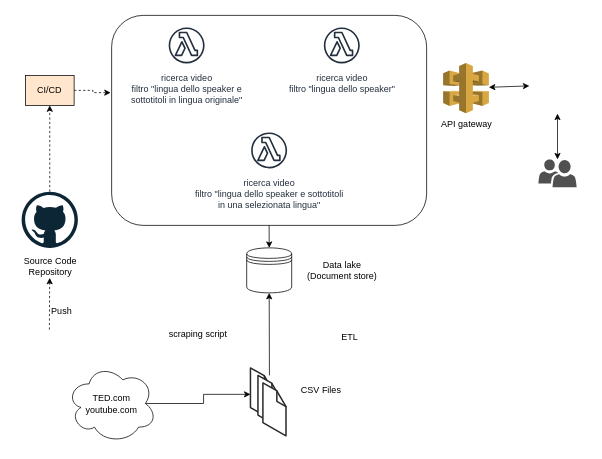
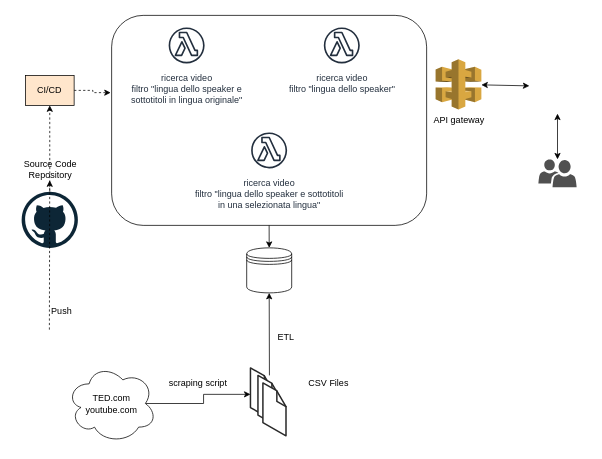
- <mxCell id="16" value="&lt;div&gt;API gateway&lt;/div&gt;" style="outlineConnect=0;dashed=0;verticalLabelPosition=bottom;verticalAlign=top;align=center;html=1;shape=mxgraph.aws3.api_gateway;fillColor=#D9A741;gradientColor=none;" parent="1" vertex="1"><mxGeometry x="590" y="83.5" width="61" height="67" as="geometry" /></mxCell>
+ <mxCell id="16" value="&lt;div&gt;API gateway&lt;/div&gt;" style="outlineConnect=0;dashed=0;verticalLabelPosition=bottom;verticalAlign=top;align=center;html=1;shape=mxgraph.aws3.api_gateway;fillColor=#D9A741;gradientColor=none;" parent="1" vertex="1"><mxGeometry x="580" y="78.5" width="61" height="67" as="geometry" /></mxCell>
- <mxCell id="18" value="Source Code&lt;br&gt;Repository" style="text;html=1;align=center;verticalAlign=middle;resizable=0;points=[];autosize=1;" parent="1" vertex="1"><mxGeometry x="20.5" y="340" width="90" height="30" as="geometry" /></mxCell>
+ <mxCell id="18" value="Source Code&lt;br&gt;Repository" style="text;html=1;align=center;verticalAlign=middle;resizable=0;points=[];autosize=1;" parent="1" vertex="1"><mxGeometry x="20.5" y="210" width="90" height="30" as="geometry" /></mxCell>
- <mxCell id="9" value="Data lake&lt;br&gt;(Document store)" style="text;html=1;align=center;verticalAlign=middle;resizable=0;points=[];autosize=1;" parent="1" vertex="1"><mxGeometry x="399.9" y="345" width="110" height="30" as="geometry" /></mxCell>
- <mxCell id="29" value="&lt;div&gt;scraping script&lt;/div&gt;" style="text;html=1;align=center;verticalAlign=middle;resizable=0;points=[];autosize=1;" vertex="1" parent="1"><mxGeometry x="218" y="435" width="90" height="20" as="geometry" /></mxCell>
+ <mxCell id="29" value="&lt;div&gt;scraping script&lt;/div&gt;" style="text;html=1;align=center;verticalAlign=middle;resizable=0;points=[];autosize=1;" vertex="1" parent="1"><mxGeometry x="218" y="500" width="90" height="20" as="geometry" /></mxCell>
- <mxCell id="8" value="ETL" style="text;html=1;align=center;verticalAlign=middle;resizable=0;points=[];autosize=1;" parent="1" vertex="1"><mxGeometry x="444.9" y="439" width="40" height="20" as="geometry" /></mxCell>
+ <mxCell id="8" value="ETL" style="text;html=1;align=center;verticalAlign=middle;resizable=0;points=[];autosize=1;" parent="1" vertex="1"><mxGeometry x="359.9" y="439" width="40" height="20" as="geometry" /></mxCell>
- <mxCell id="10" value="CSV Files" style="text;html=1;align=center;verticalAlign=middle;resizable=0;points=[];autosize=1;" parent="1" vertex="1"><mxGeometry x="392.1" y="510" width="70" height="20" as="geometry" /></mxCell>
+ <mxCell id="10" value="CSV Files" style="text;html=1;align=center;verticalAlign=middle;resizable=0;points=[];autosize=1;" parent="1" vertex="1"><mxGeometry x="402.1" y="500" width="70" height="20" as="geometry" /></mxCell>
